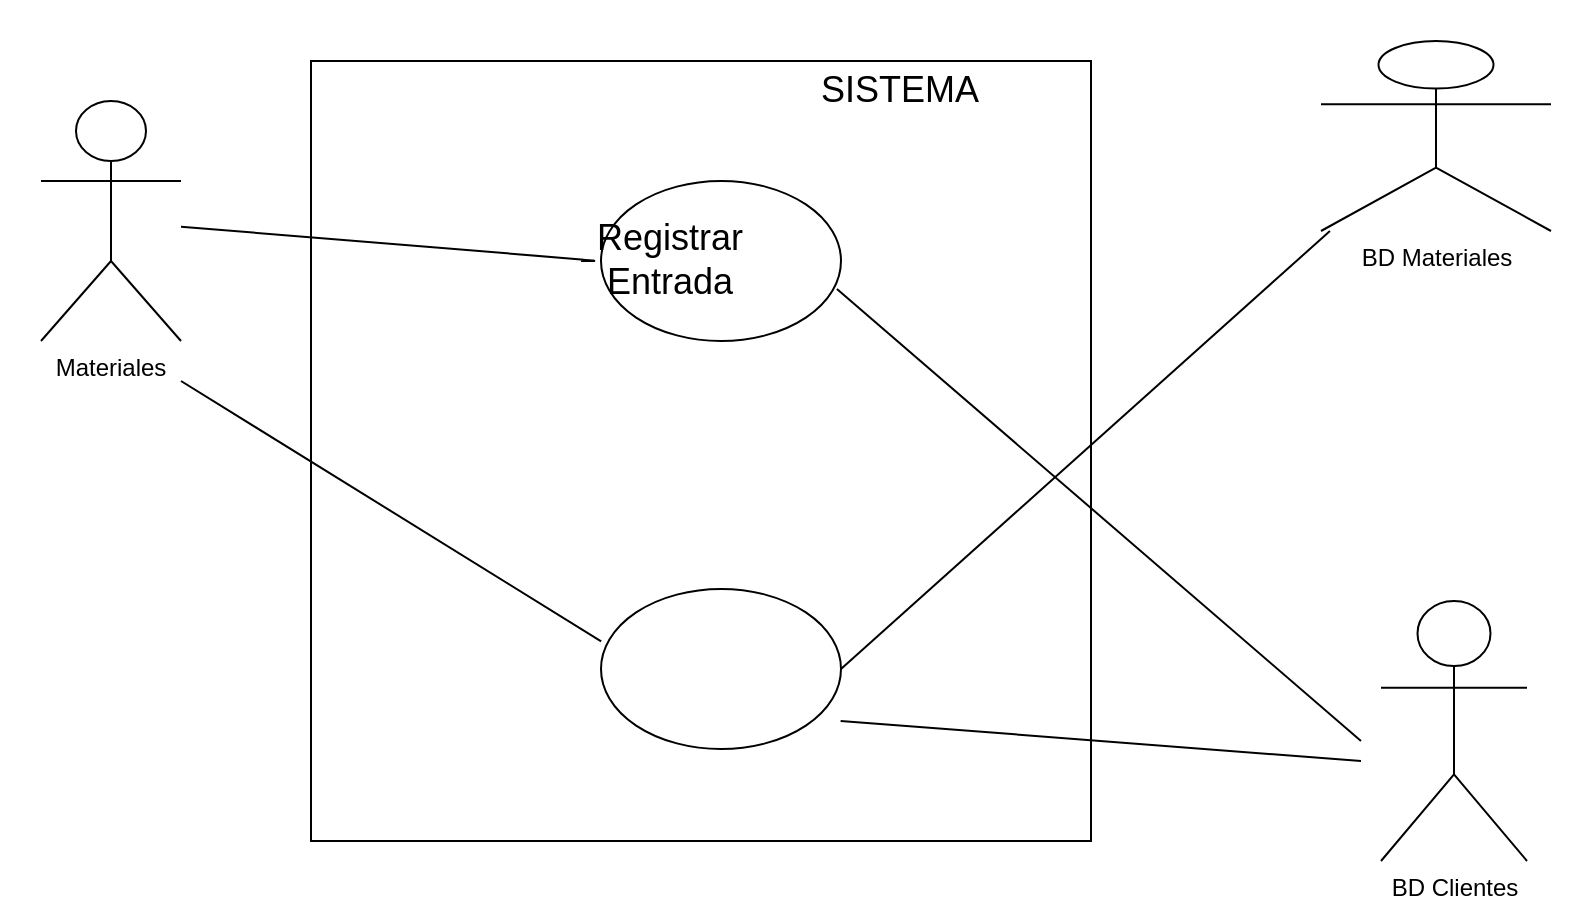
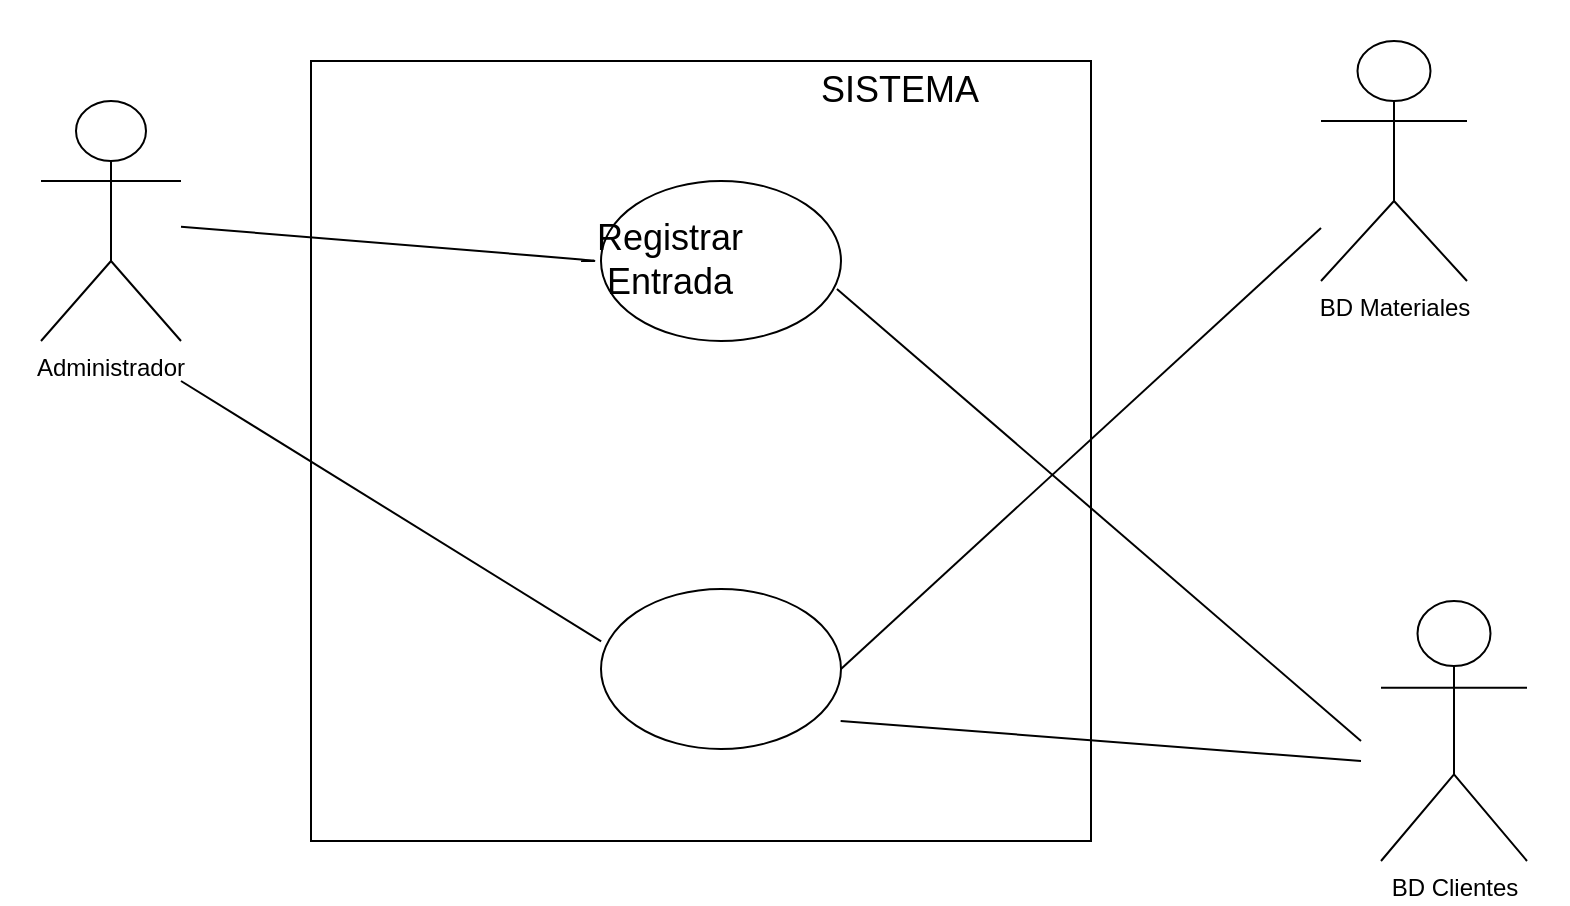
- <mxCell id="3" value="BD Materiales" style="shape=umlActor;verticalLabelPosition=bottom;labelBackgroundColor=#ffffff;verticalAlign=top;html=1;outlineConnect=0;" parent="1" vertex="1"><mxGeometry x="660" y="20" width="115" height="95" as="geometry" /></mxCell>
+ <mxCell id="3" value="BD Materiales" style="shape=umlActor;verticalLabelPosition=bottom;labelBackgroundColor=#ffffff;verticalAlign=top;html=1;outlineConnect=0;" parent="1" vertex="1"><mxGeometry x="660" y="20" width="73" height="120" as="geometry" /></mxCell>
- <mxCell id="2" value="Materiales" style="shape=umlActor;verticalLabelPosition=bottom;labelBackgroundColor=#ffffff;verticalAlign=top;html=1;outlineConnect=0;" parent="1" vertex="1"><mxGeometry x="20" y="50" width="70" height="120" as="geometry" /></mxCell>
+ <mxCell id="2" value="Administrador" style="shape=umlActor;verticalLabelPosition=bottom;labelBackgroundColor=#ffffff;verticalAlign=top;html=1;outlineConnect=0;" parent="1" vertex="1"><mxGeometry x="20" y="50" width="70" height="120" as="geometry" /></mxCell>
